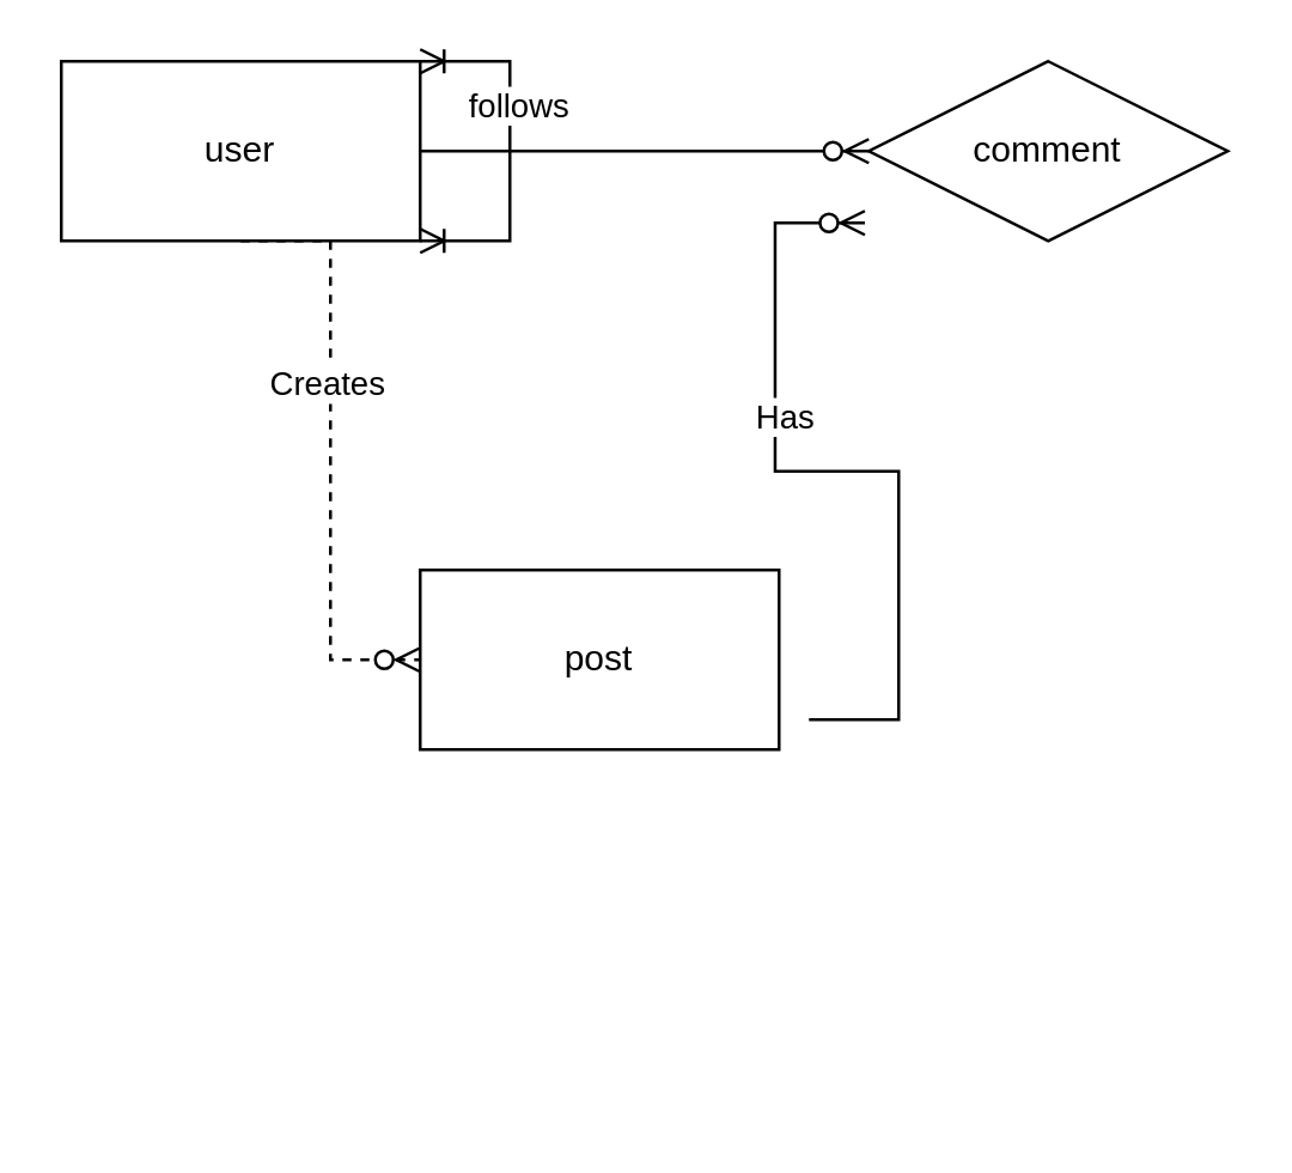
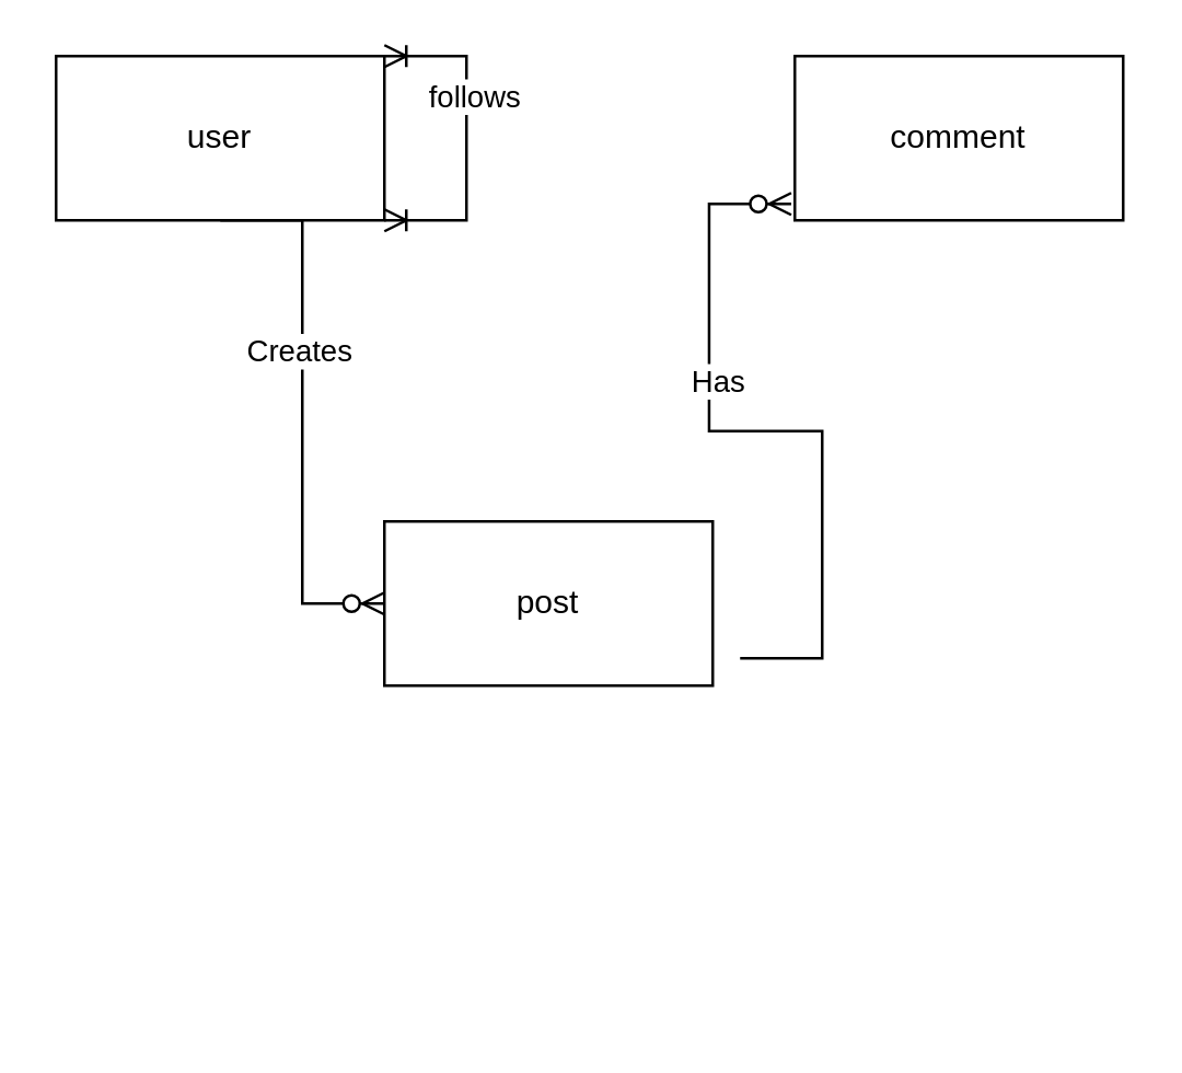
- <mxCell id="5" value="" style="edgeStyle=entityRelationEdgeStyle;fontSize=12;html=1;endArrow=ERzeroToMany;endFill=1;rounded=0;exitX=1;exitY=0.5;exitDx=0;exitDy=0;entryX=0;entryY=0.5;entryDx=0;entryDy=0;" edge="1" parent="1" source="2" target="4"><mxGeometry width="100" height="100" relative="1" as="geometry"><mxPoint x="150" y="340" as="sourcePoint" /><mxPoint x="250" y="240" as="targetPoint" /></mxGeometry></mxCell>
- <mxCell id="4" value="comment" style="rhombus;whiteSpace=wrap;html=1;" vertex="1" parent="1"><mxGeometry x="290" y="20" width="120" height="60" as="geometry" /></mxCell>
+ <mxCell id="4" value="comment" style="rounded=0;whiteSpace=wrap;html=1;" vertex="1" parent="1"><mxGeometry x="290" y="20" width="120" height="60" as="geometry" /></mxCell>
- <mxCell id="6" value="" style="edgeStyle=entityRelationEdgeStyle;fontSize=12;html=1;endArrow=ERzeroToMany;endFill=1;rounded=0;exitX=0.5;exitY=1;exitDx=0;exitDy=0;entryX=0;entryY=0.5;entryDx=0;entryDy=0;dashed=1;" edge="1" parent="1" source="2" target="3"><mxGeometry width="100" height="100" relative="1" as="geometry"><mxPoint x="150" y="340" as="sourcePoint" /><mxPoint x="250" y="240" as="targetPoint" /></mxGeometry></mxCell>
+ <mxCell id="6" value="" style="edgeStyle=entityRelationEdgeStyle;fontSize=12;html=1;endArrow=ERzeroToMany;endFill=1;rounded=0;exitX=0.5;exitY=1;exitDx=0;exitDy=0;entryX=0;entryY=0.5;entryDx=0;entryDy=0;" edge="1" parent="1" source="2" target="3"><mxGeometry width="100" height="100" relative="1" as="geometry"><mxPoint x="150" y="340" as="sourcePoint" /><mxPoint x="250" y="240" as="targetPoint" /></mxGeometry></mxCell>
